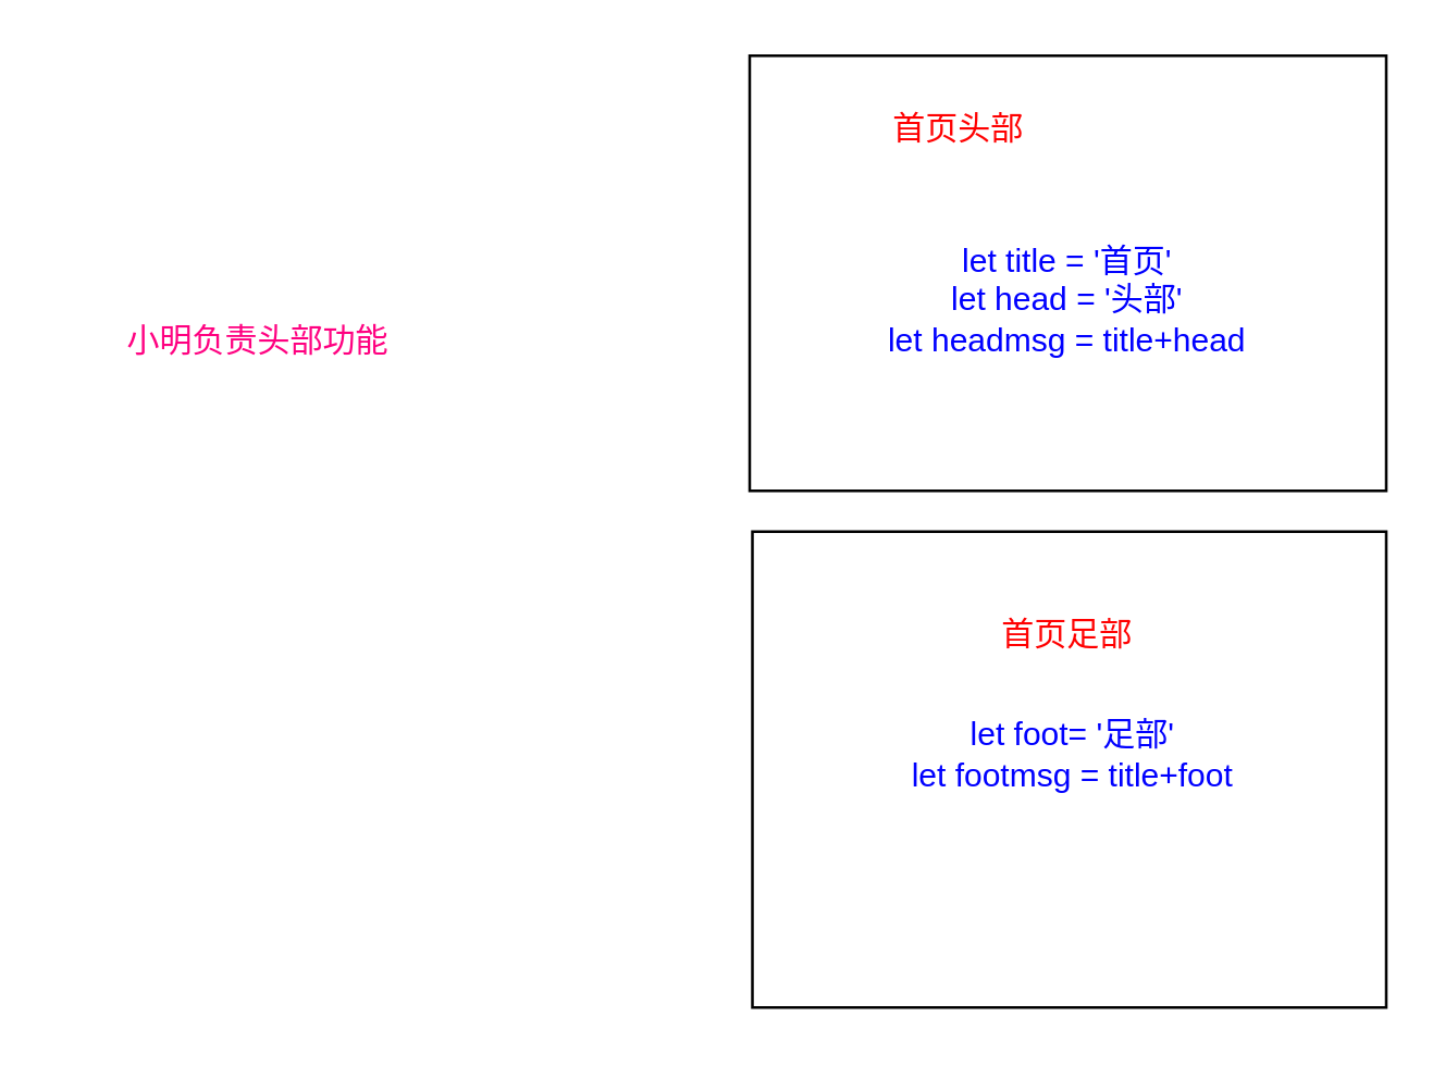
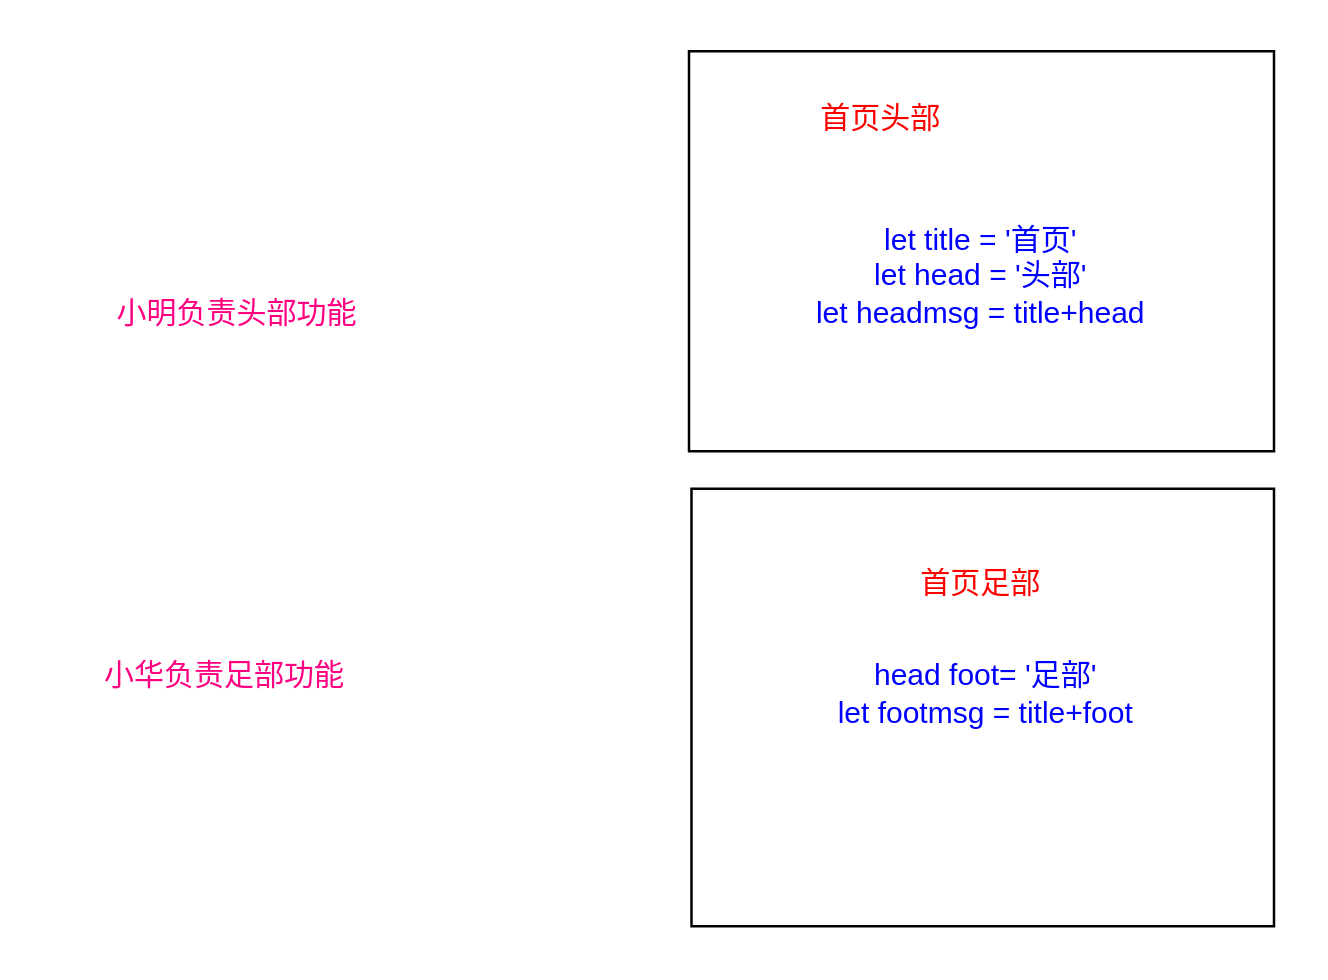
+ <mxCell id="9" value="小华负责足部功能" style="text;html=1;strokeColor=none;fillColor=none;align=center;verticalAlign=middle;whiteSpace=wrap;rounded=0;fontColor=#FF0080;" parent="1" vertex="1"><mxGeometry x="20" y="254.5" width="139" height="30" as="geometry" /></mxCell>
- <mxCell id="7" value="&lt;br&gt;let foot= '足部'&lt;br&gt;let footmsg = title+foot" style="text;html=1;strokeColor=none;fillColor=none;align=center;verticalAlign=middle;whiteSpace=wrap;rounded=0;fontColor=#0000FF;" parent="1" vertex="1"><mxGeometry x="323.5" y="244" width="140" height="51" as="geometry" /></mxCell>
+ <mxCell id="7" value="&lt;br&gt;head foot= '足部'&lt;br&gt;let footmsg = title+foot" style="text;html=1;strokeColor=none;fillColor=none;align=center;verticalAlign=middle;whiteSpace=wrap;rounded=0;fontColor=#0000FF;" parent="1" vertex="1"><mxGeometry x="323.5" y="244" width="140" height="51" as="geometry" /></mxCell>
